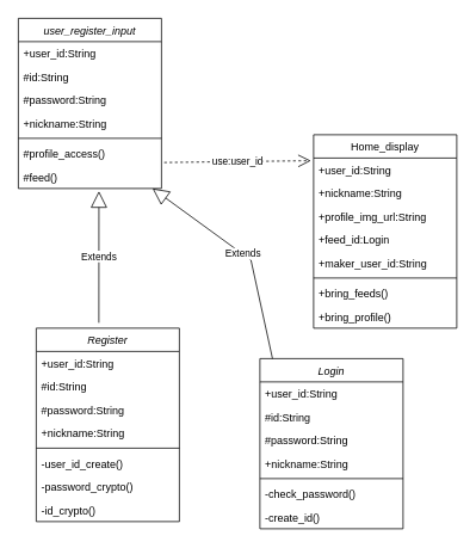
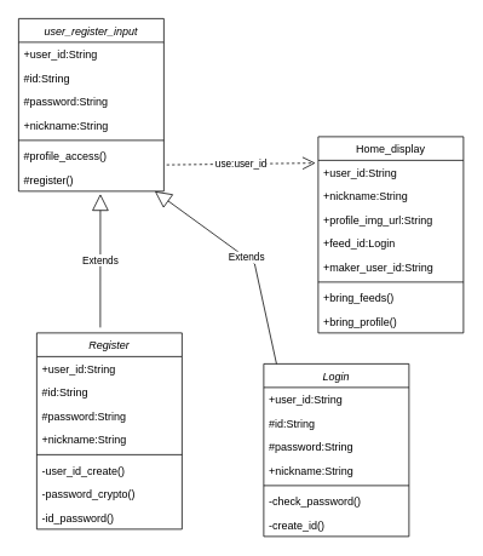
- <mxCell id="9" value="#feed()" style="text;align=left;verticalAlign=top;spacingLeft=4;spacingRight=4;overflow=hidden;rotatable=0;points=[[0,0.5],[1,0.5]];portConstraint=eastwest;" vertex="1" parent="2"><mxGeometry y="164" width="160" height="26" as="geometry" /></mxCell>
+ <mxCell id="9" value="#register()" style="text;align=left;verticalAlign=top;spacingLeft=4;spacingRight=4;overflow=hidden;rotatable=0;points=[[0,0.5],[1,0.5]];portConstraint=eastwest;" vertex="1" parent="2"><mxGeometry y="164" width="160" height="26" as="geometry" /></mxCell>
- <mxCell id="28" value="-id_crypto()" style="text;align=left;verticalAlign=top;spacingLeft=4;spacingRight=4;overflow=hidden;rotatable=0;points=[[0,0.5],[1,0.5]];portConstraint=eastwest;" vertex="1" parent="20"><mxGeometry y="190" width="160" height="26" as="geometry" /></mxCell>
+ <mxCell id="28" value="-id_password()" style="text;align=left;verticalAlign=top;spacingLeft=4;spacingRight=4;overflow=hidden;rotatable=0;points=[[0,0.5],[1,0.5]];portConstraint=eastwest;" vertex="1" parent="20"><mxGeometry y="190" width="160" height="26" as="geometry" /></mxCell>
